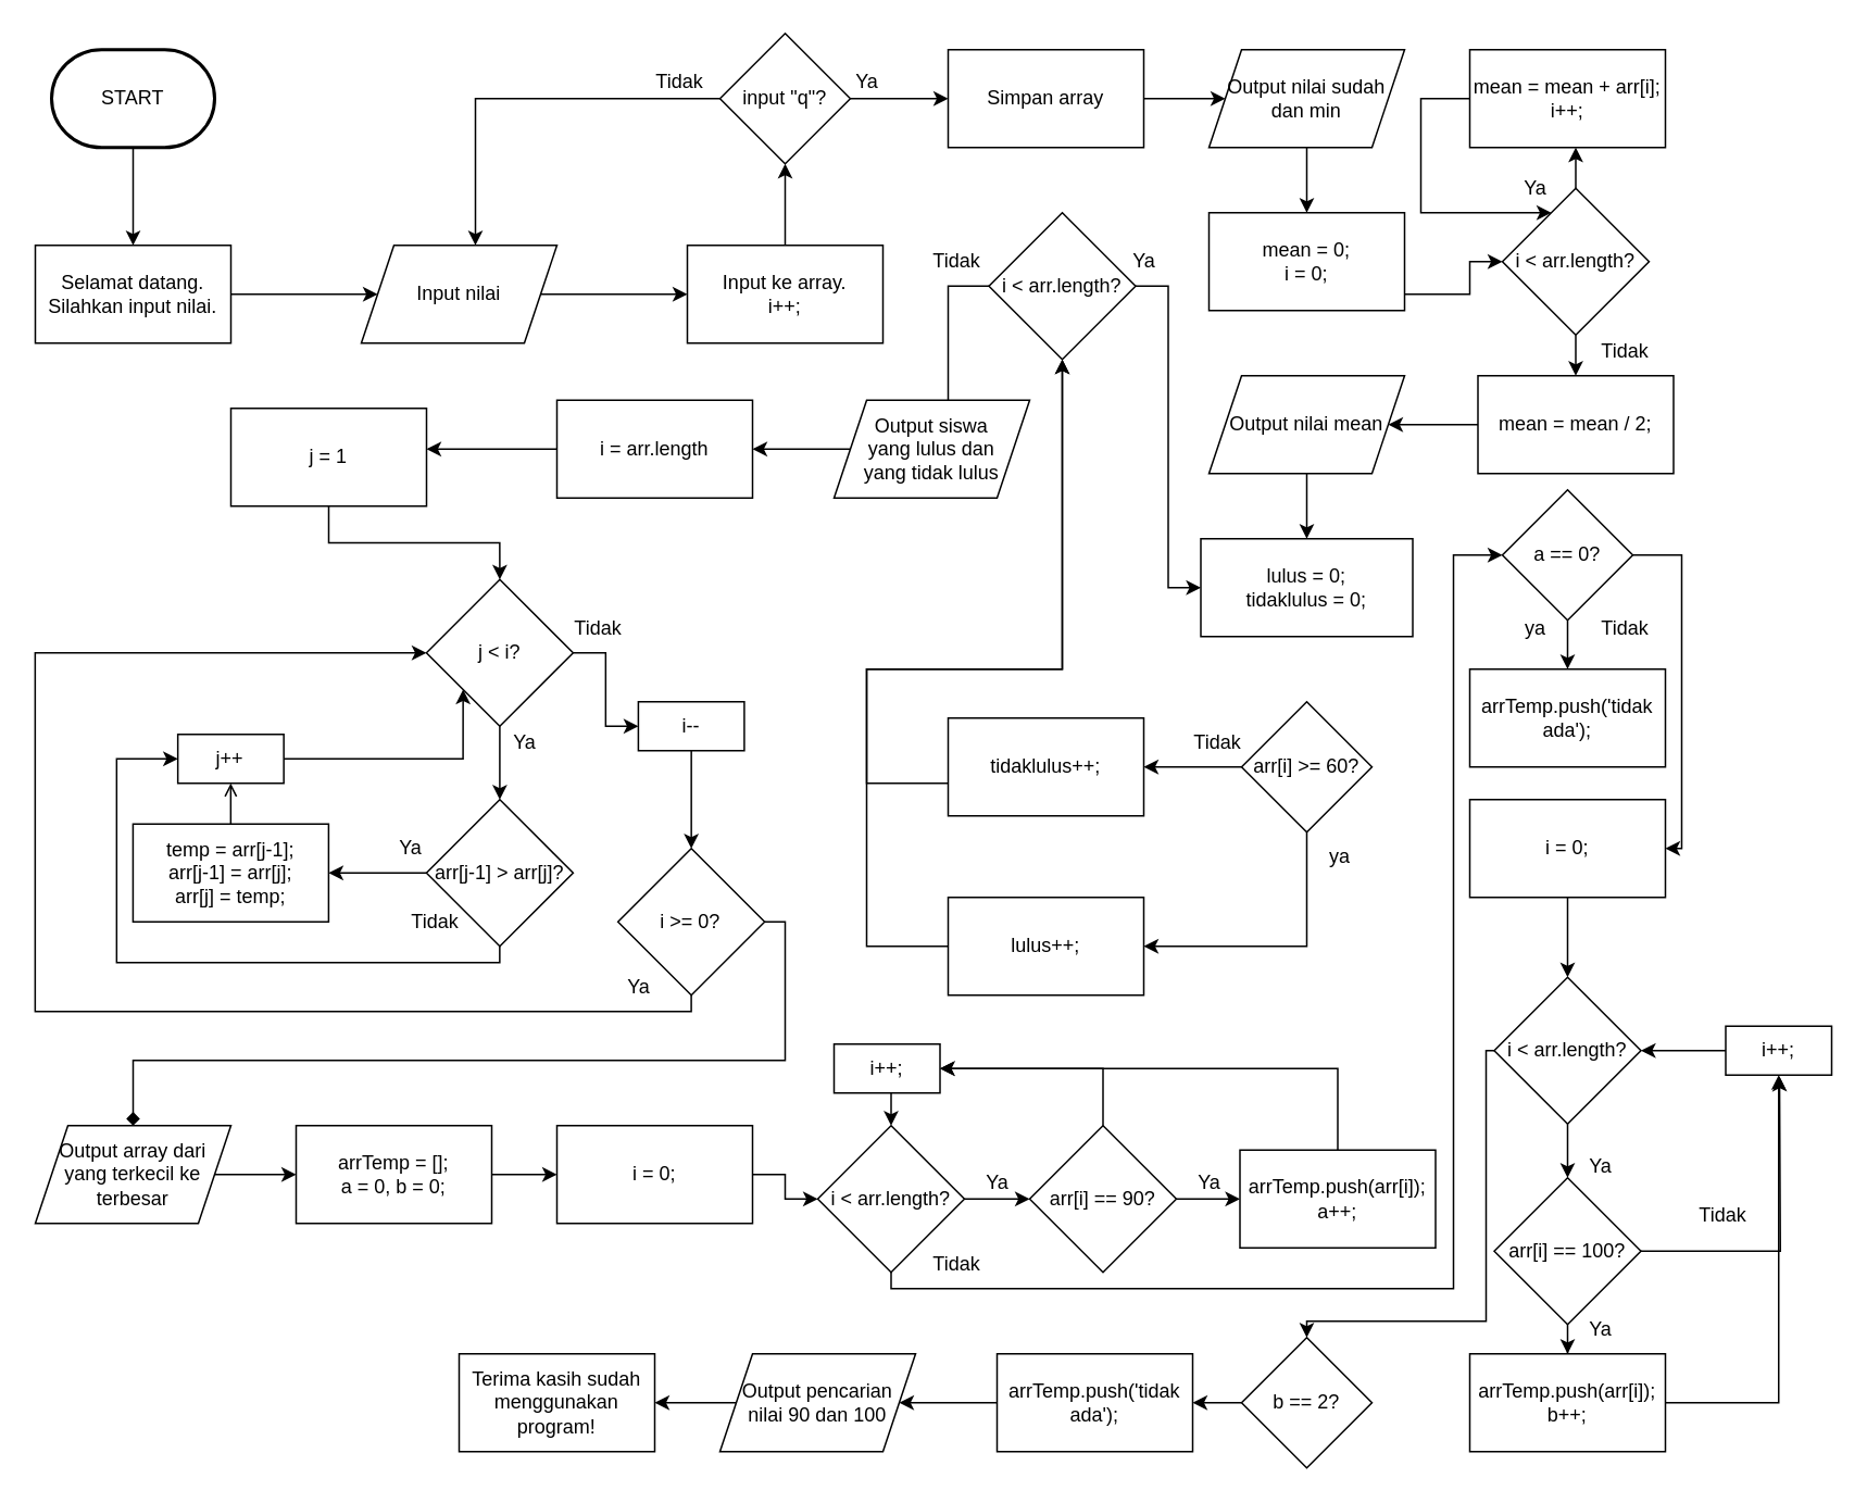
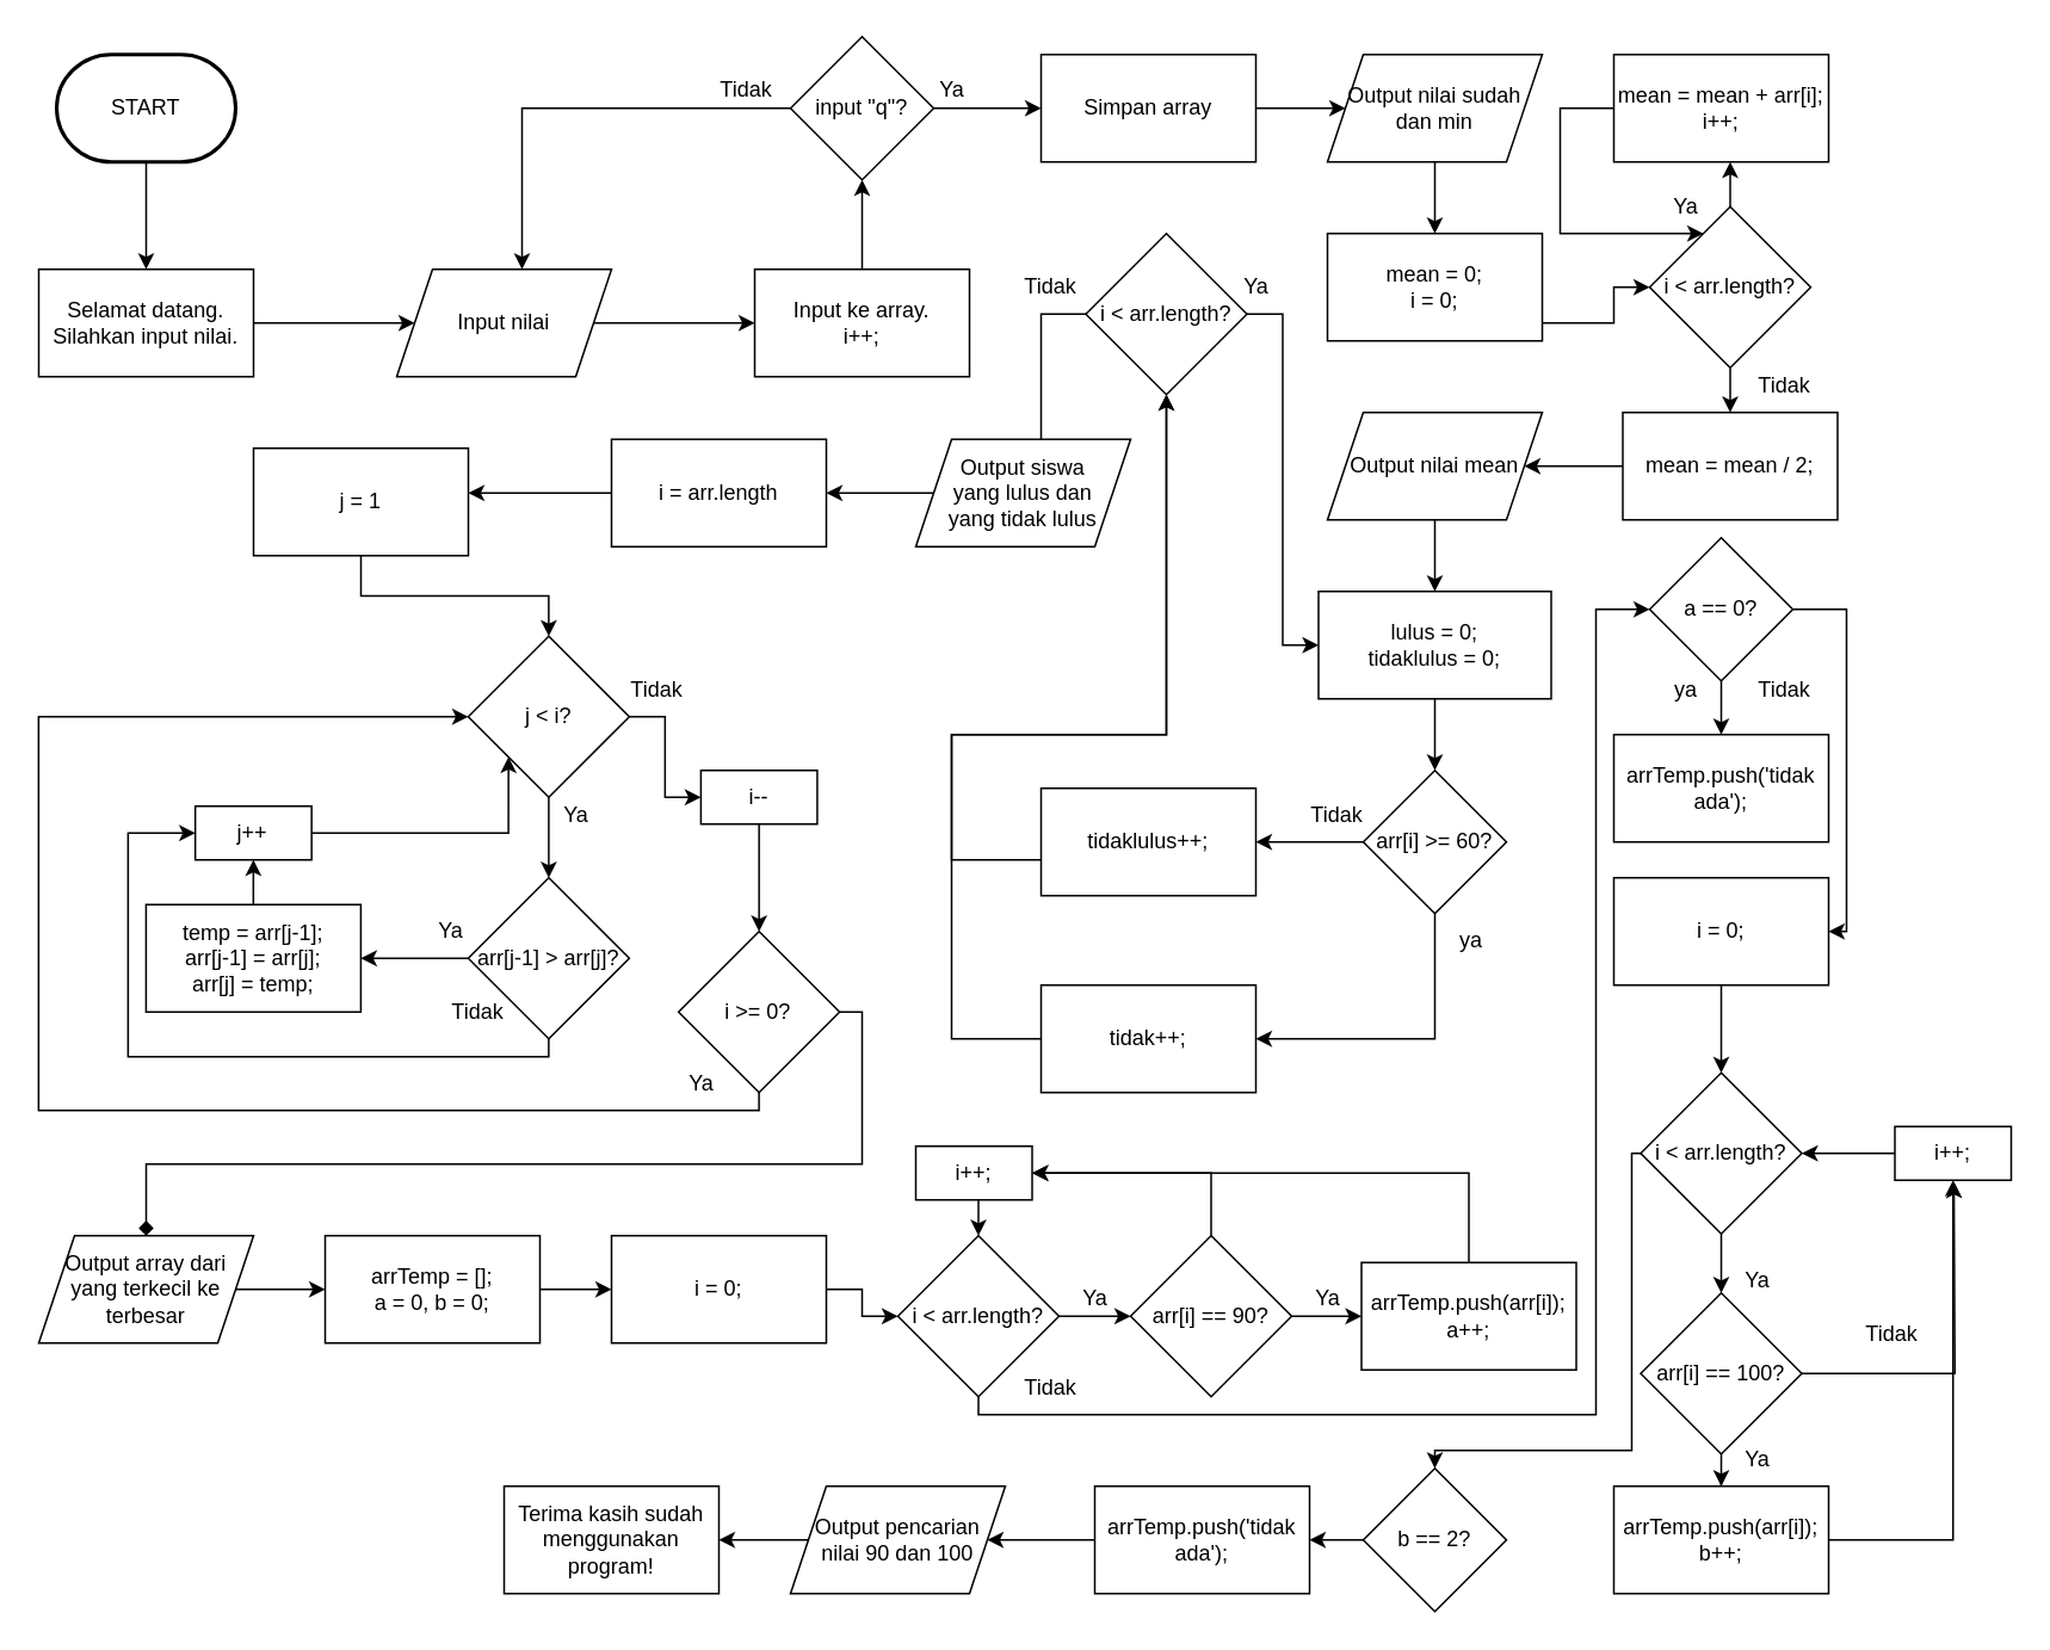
+ <mxCell id="25" value="" style="edgeStyle=orthogonalEdgeStyle;rounded=0;orthogonalLoop=1;jettySize=auto;html=1;" parent="1" source="26" target="29" edge="1"><mxGeometry relative="1" as="geometry" /></mxCell>
- <mxCell id="57" value="" style="edgeStyle=orthogonalEdgeStyle;rounded=0;orthogonalLoop=1;jettySize=auto;html=1;endArrow=open;" parent="1" source="58" target="64" edge="1"><mxGeometry relative="1" as="geometry" /></mxCell>
+ <mxCell id="57" value="" style="edgeStyle=orthogonalEdgeStyle;rounded=0;orthogonalLoop=1;jettySize=auto;html=1;" parent="1" source="58" target="64" edge="1"><mxGeometry relative="1" as="geometry" /></mxCell>
- <mxCell id="31" value="lulus++;" style="rounded=0;whiteSpace=wrap;html=1;" parent="1" vertex="1"><mxGeometry x="581" y="550" width="120" height="60" as="geometry" /></mxCell>
+ <mxCell id="31" value="tidak++;" style="rounded=0;whiteSpace=wrap;html=1;" parent="1" vertex="1"><mxGeometry x="581" y="550" width="120" height="60" as="geometry" /></mxCell>
